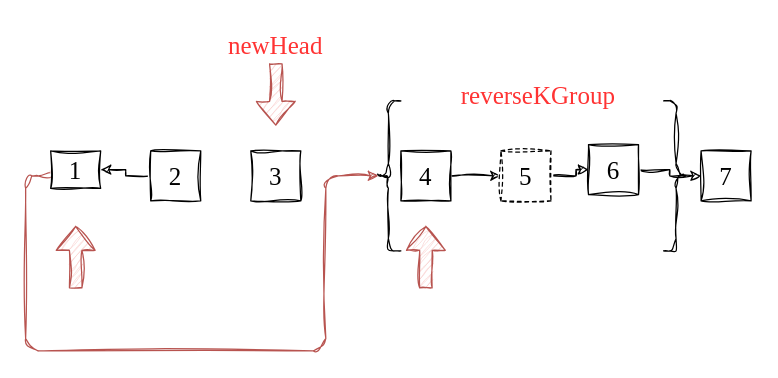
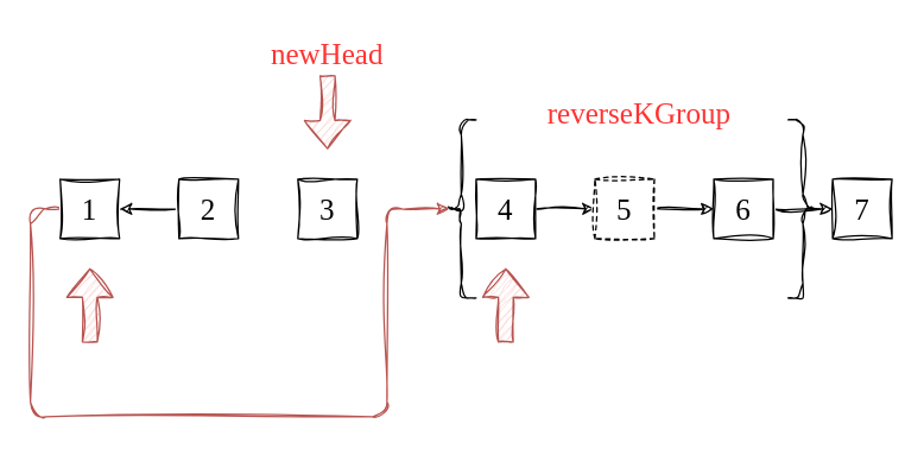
- <mxCell id="3" value="1" style="whiteSpace=wrap;html=1;aspect=fixed;sketch=1;hachureGap=4;jiggle=2;curveFitting=1;fontFamily=Architects Daughter;fontSource=https%3A%2F%2Ffonts.googleapis.com%2Fcss%3Ffamily%3DArchitects%2BDaughter;fontSize=20;" vertex="1" parent="1"><mxGeometry x="40" y="120" width="40" height="30" as="geometry" /></mxCell>
+ <mxCell id="3" value="1" style="whiteSpace=wrap;html=1;aspect=fixed;sketch=1;hachureGap=4;jiggle=2;curveFitting=1;fontFamily=Architects Daughter;fontSource=https%3A%2F%2Ffonts.googleapis.com%2Fcss%3Ffamily%3DArchitects%2BDaughter;fontSize=20;" vertex="1" parent="1"><mxGeometry x="40" y="120" width="40" height="40" as="geometry" /></mxCell>
- <mxCell id="12" value="6" style="whiteSpace=wrap;html=1;aspect=fixed;sketch=1;hachureGap=4;jiggle=2;curveFitting=1;fontFamily=Architects Daughter;fontSource=https%3A%2F%2Ffonts.googleapis.com%2Fcss%3Ffamily%3DArchitects%2BDaughter;fontSize=20;" vertex="1" parent="1"><mxGeometry x="470" y="115" width="40" height="40" as="geometry" /></mxCell>
+ <mxCell id="12" value="6" style="whiteSpace=wrap;html=1;aspect=fixed;sketch=1;hachureGap=4;jiggle=2;curveFitting=1;fontFamily=Architects Daughter;fontSource=https%3A%2F%2Ffonts.googleapis.com%2Fcss%3Ffamily%3DArchitects%2BDaughter;fontSize=20;" vertex="1" parent="1"><mxGeometry x="480" y="120" width="40" height="40" as="geometry" /></mxCell>
